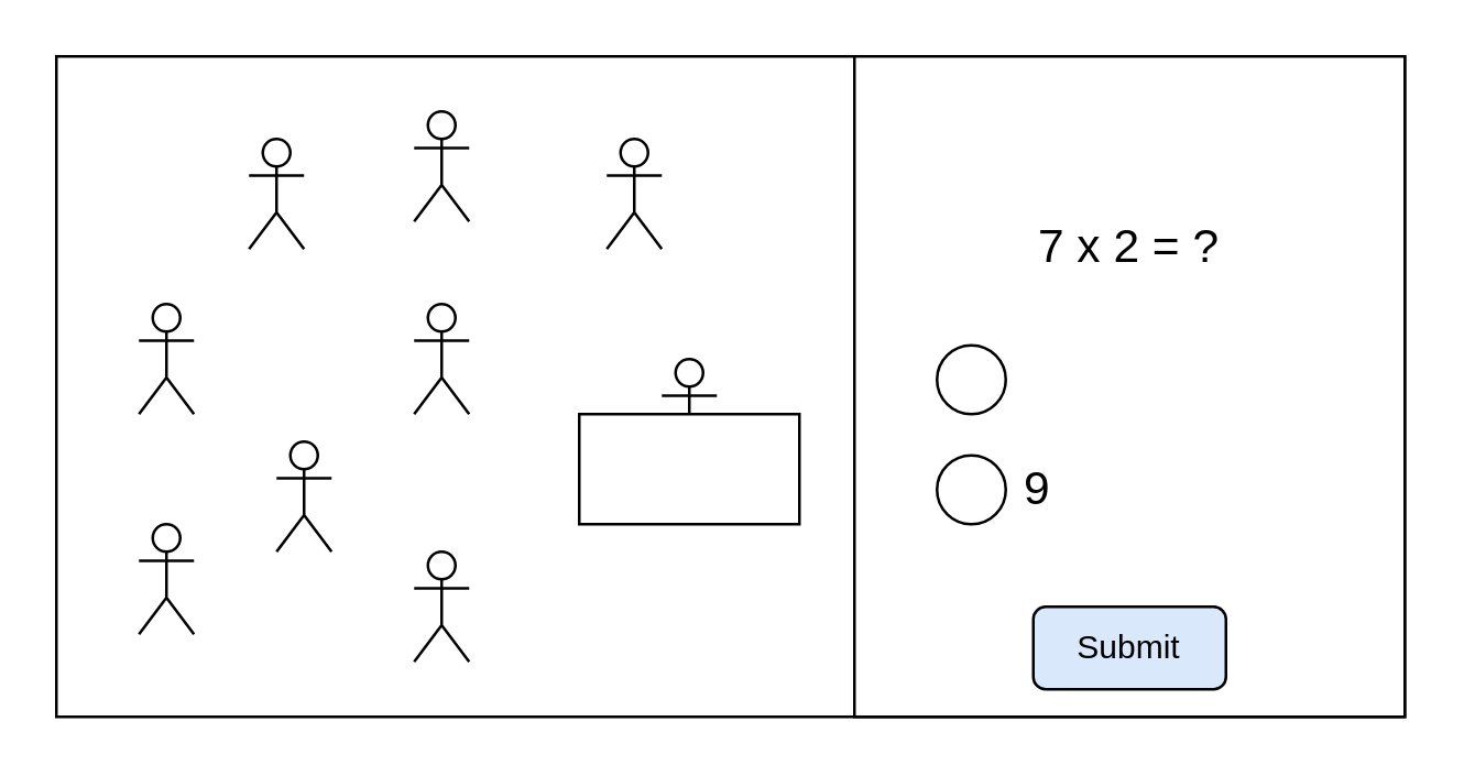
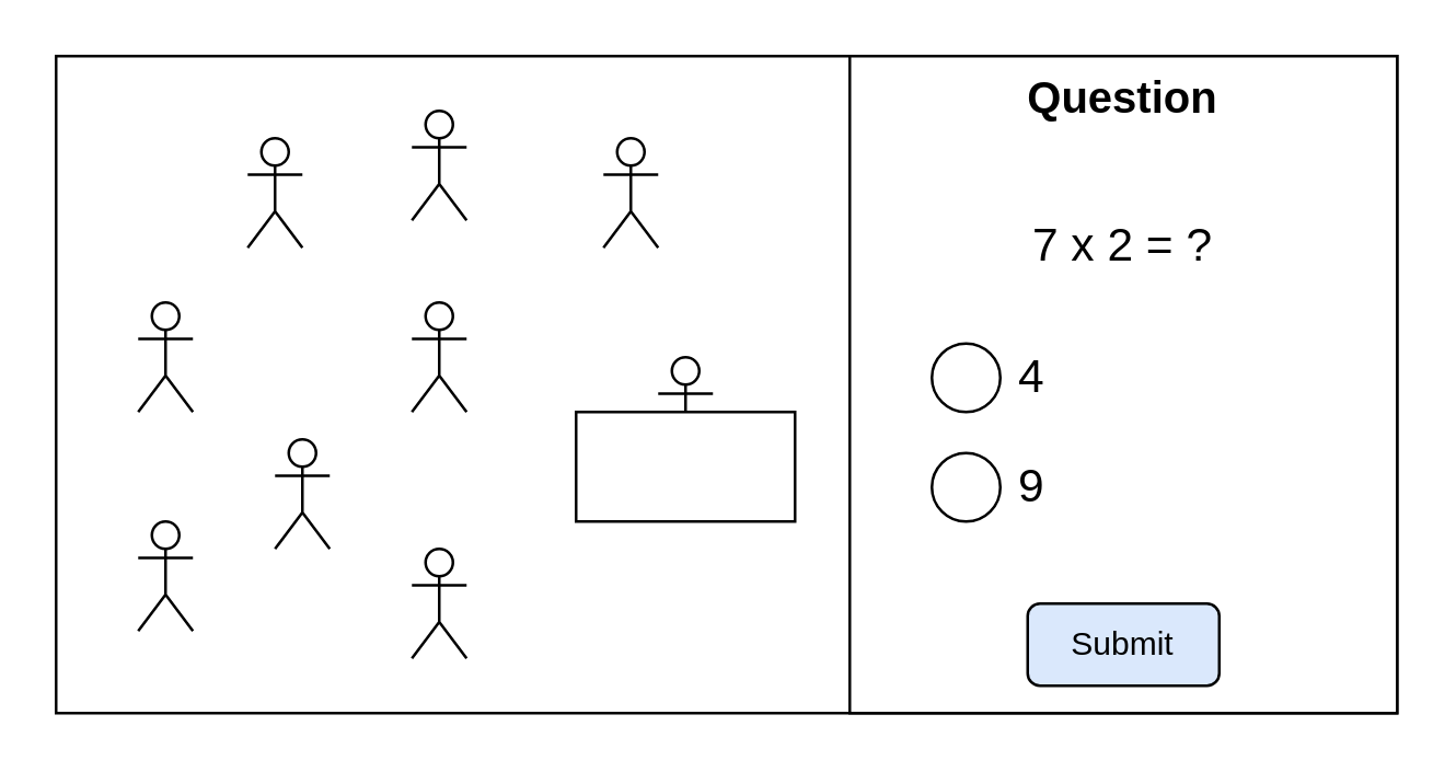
+ <mxCell id="14" value="&lt;b&gt;&lt;font style=&quot;font-size: 16px;&quot;&gt;Question&lt;/font&gt;&lt;/b&gt;" style="text;html=1;align=center;verticalAlign=middle;whiteSpace=wrap;rounded=0;" vertex="1" parent="1"><mxGeometry x="380" y="20" width="60" height="30" as="geometry" /></mxCell>
+ <mxCell id="17" value="&lt;font style=&quot;font-size: 17px;&quot;&gt;4&lt;/font&gt;" style="text;html=1;align=left;verticalAlign=middle;whiteSpace=wrap;rounded=0;" vertex="1" parent="1"><mxGeometry x="370" y="117.5" width="20" height="40" as="geometry" /></mxCell>
